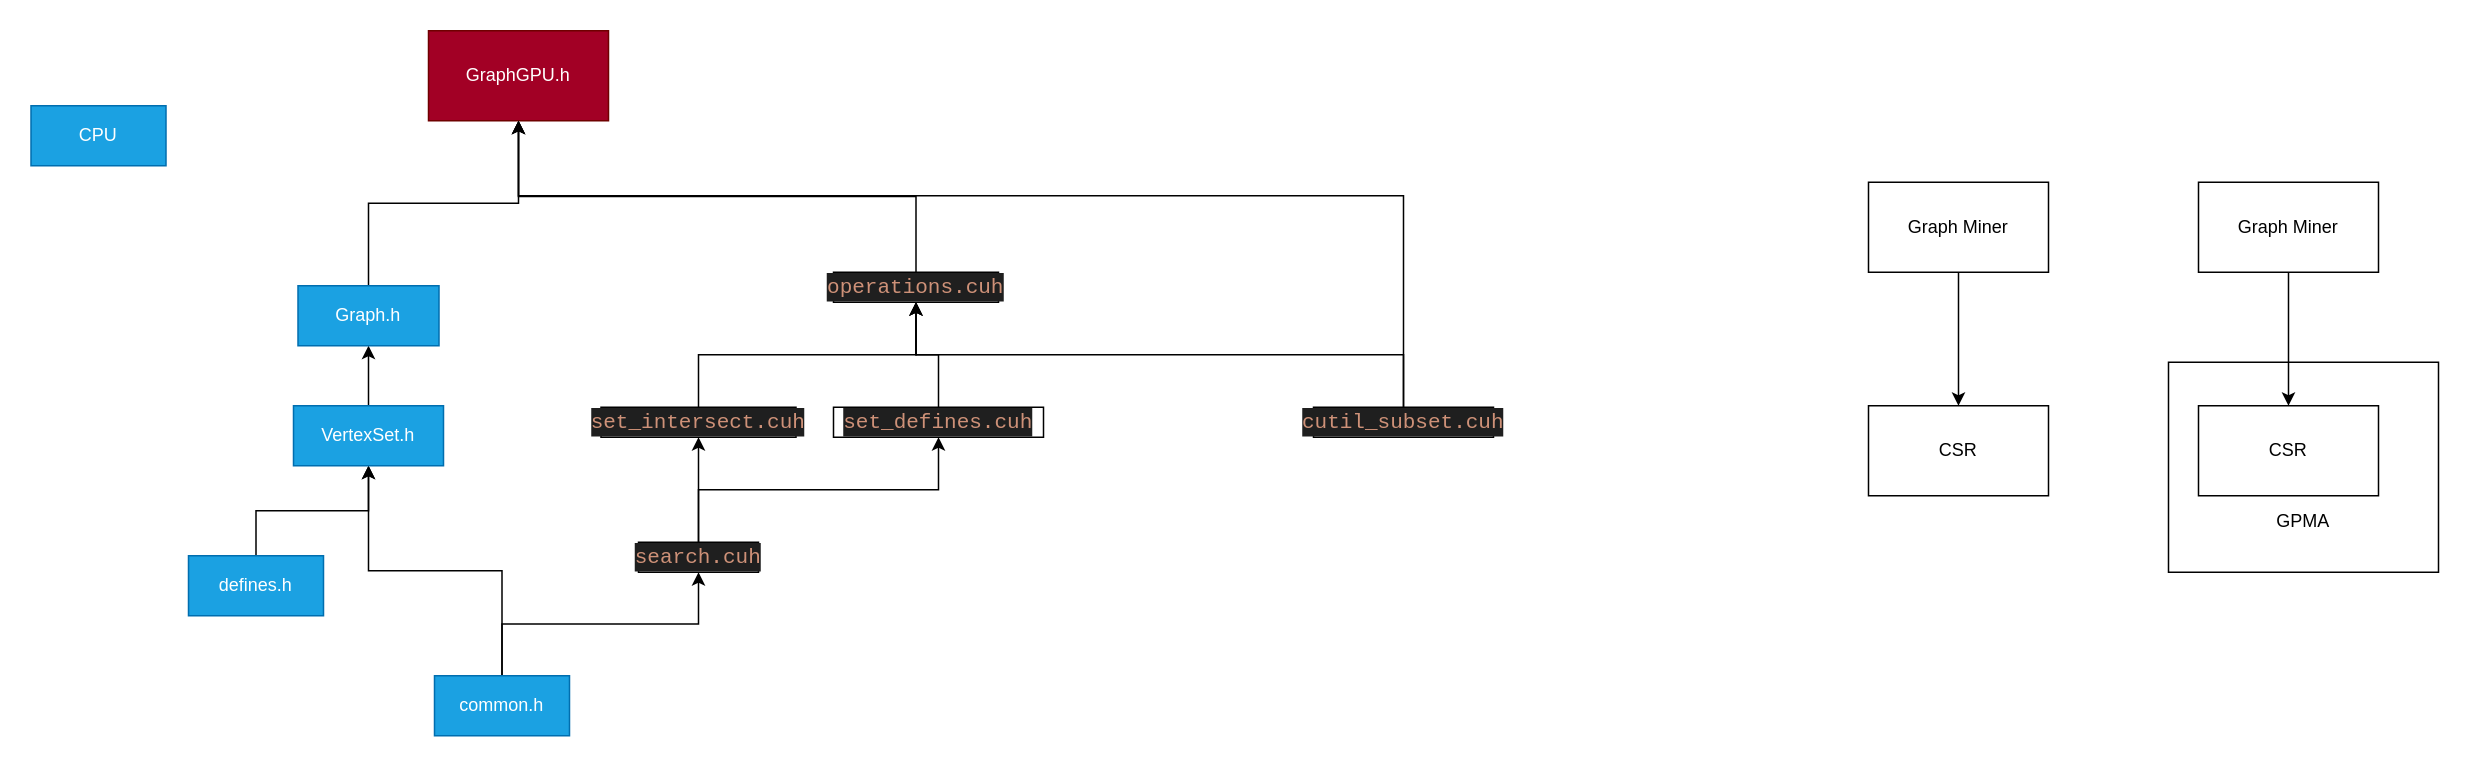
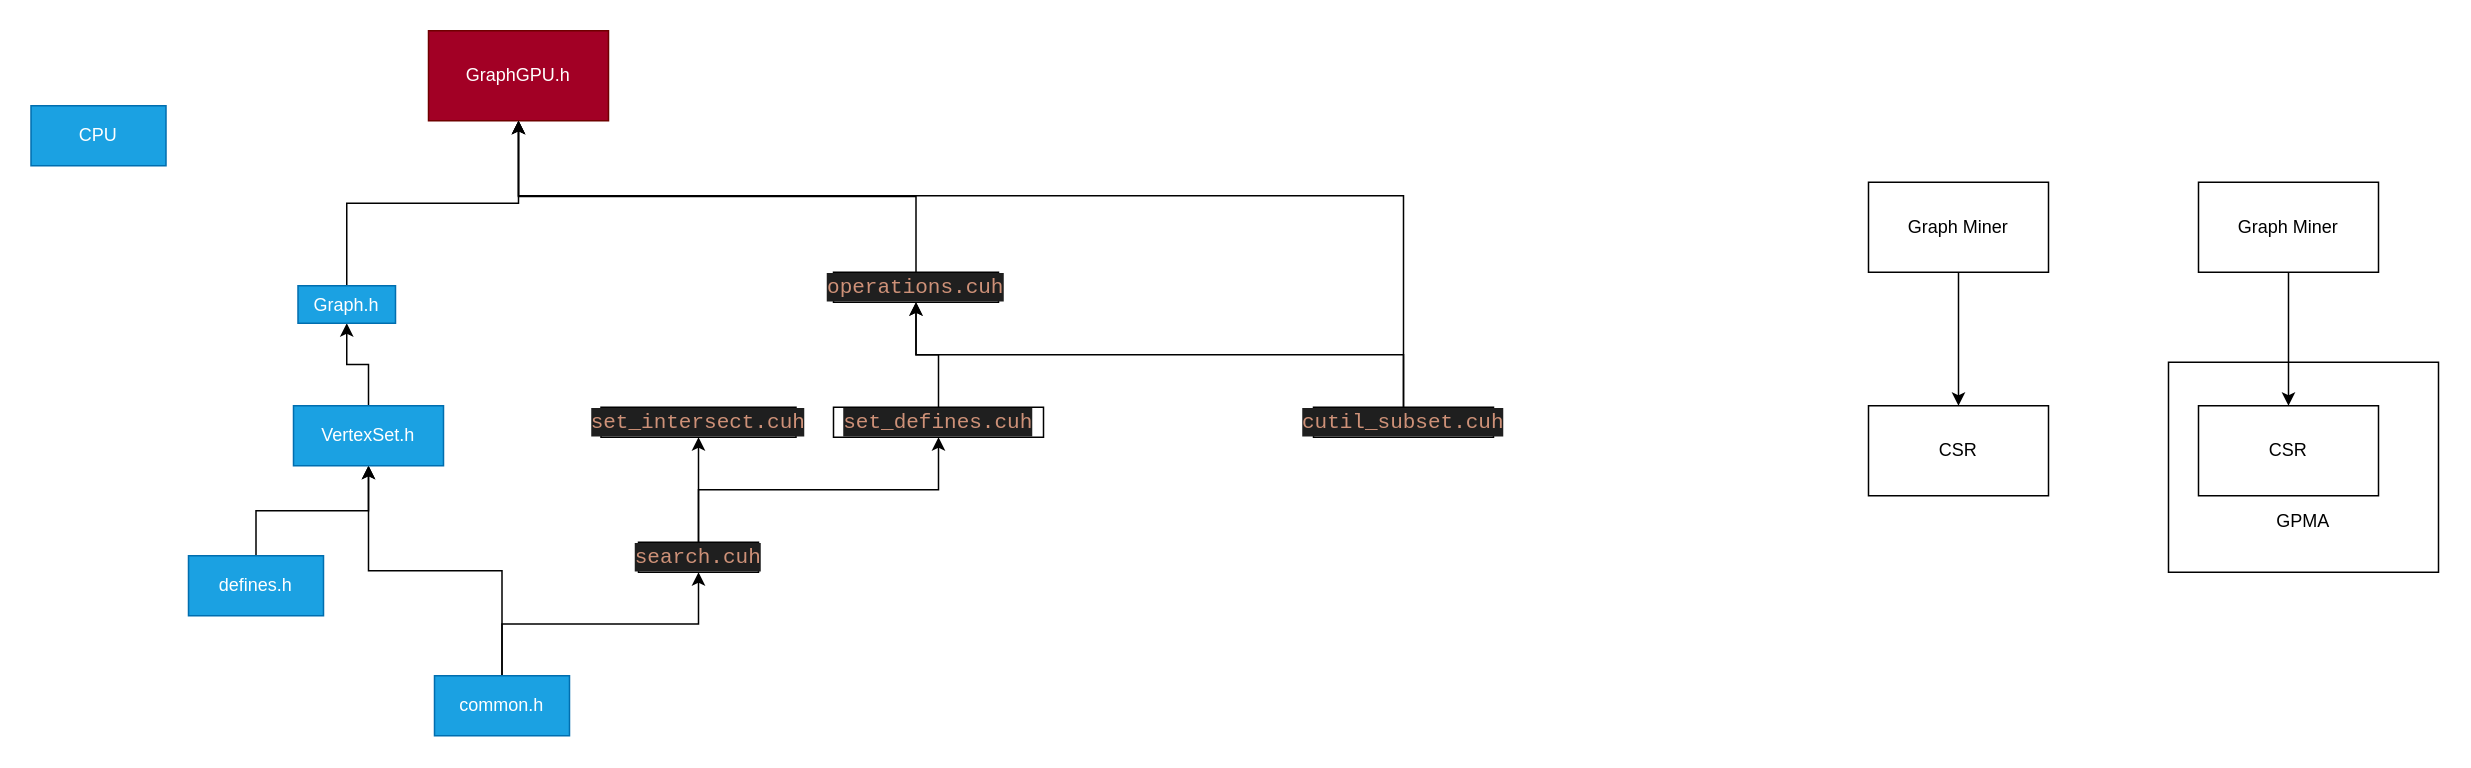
- <mxCell id="11" value="Graph.h" style="rounded=0;whiteSpace=wrap;html=1;fillColor=#1ba1e2;fontColor=#ffffff;strokeColor=#006EAF;" vertex="1" parent="1"><mxGeometry x="198" y="190" width="94" height="40" as="geometry" /></mxCell>
+ <mxCell id="11" value="Graph.h" style="rounded=0;whiteSpace=wrap;html=1;fillColor=#1ba1e2;fontColor=#ffffff;strokeColor=#006EAF;" vertex="1" parent="1"><mxGeometry x="198" y="190" width="65" height="25" as="geometry" /></mxCell>
- <mxCell id="18" style="edgeStyle=orthogonalEdgeStyle;rounded=0;orthogonalLoop=1;jettySize=auto;html=1;exitX=0.5;exitY=0;exitDx=0;exitDy=0;entryX=0.5;entryY=1;entryDx=0;entryDy=0;" edge="1" parent="1" source="19" target="14"><mxGeometry relative="1" as="geometry" /></mxCell>
